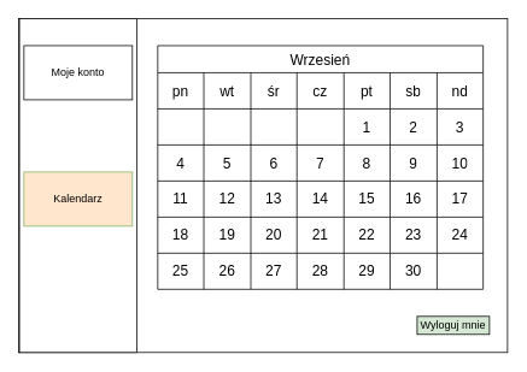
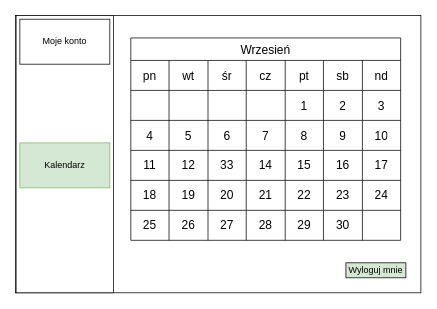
- <mxCell id="4" value="Moje konto" style="rounded=0;whiteSpace=wrap;html=1;" parent="1" vertex="1"><mxGeometry x="26" y="50" width="120" height="60" as="geometry" /></mxCell>
+ <mxCell id="4" value="Moje konto" style="rounded=0;whiteSpace=wrap;html=1;" parent="1" vertex="1"><mxGeometry x="26" y="25" width="120" height="60" as="geometry" /></mxCell>
- <mxCell id="5" value="Kalendarz" style="rounded=0;whiteSpace=wrap;html=1;fillColor=#ffe6cc;strokeColor=#82b366;" parent="1" vertex="1"><mxGeometry x="26" y="190" width="120" height="60" as="geometry" /></mxCell>
+ <mxCell id="5" value="Kalendarz" style="rounded=0;whiteSpace=wrap;html=1;fillColor=#d5e8d4;strokeColor=#82b366;" parent="1" vertex="1"><mxGeometry x="26" y="190" width="120" height="60" as="geometry" /></mxCell>
- <mxCell id="35" value="13" style="shape=partialRectangle;html=1;whiteSpace=wrap;connectable=0;strokeColor=inherit;overflow=hidden;fillColor=none;top=0;left=0;bottom=0;right=0;pointerEvents=1;fontSize=16;" parent="32" vertex="1"><mxGeometry x="103" width="51" height="40" as="geometry"><mxRectangle width="51" height="40" as="alternateBounds" /></mxGeometry></mxCell>
+ <mxCell id="35" value="33" style="shape=partialRectangle;html=1;whiteSpace=wrap;connectable=0;strokeColor=inherit;overflow=hidden;fillColor=none;top=0;left=0;bottom=0;right=0;pointerEvents=1;fontSize=16;" parent="32" vertex="1"><mxGeometry x="103" width="51" height="40" as="geometry"><mxRectangle width="51" height="40" as="alternateBounds" /></mxGeometry></mxCell>
